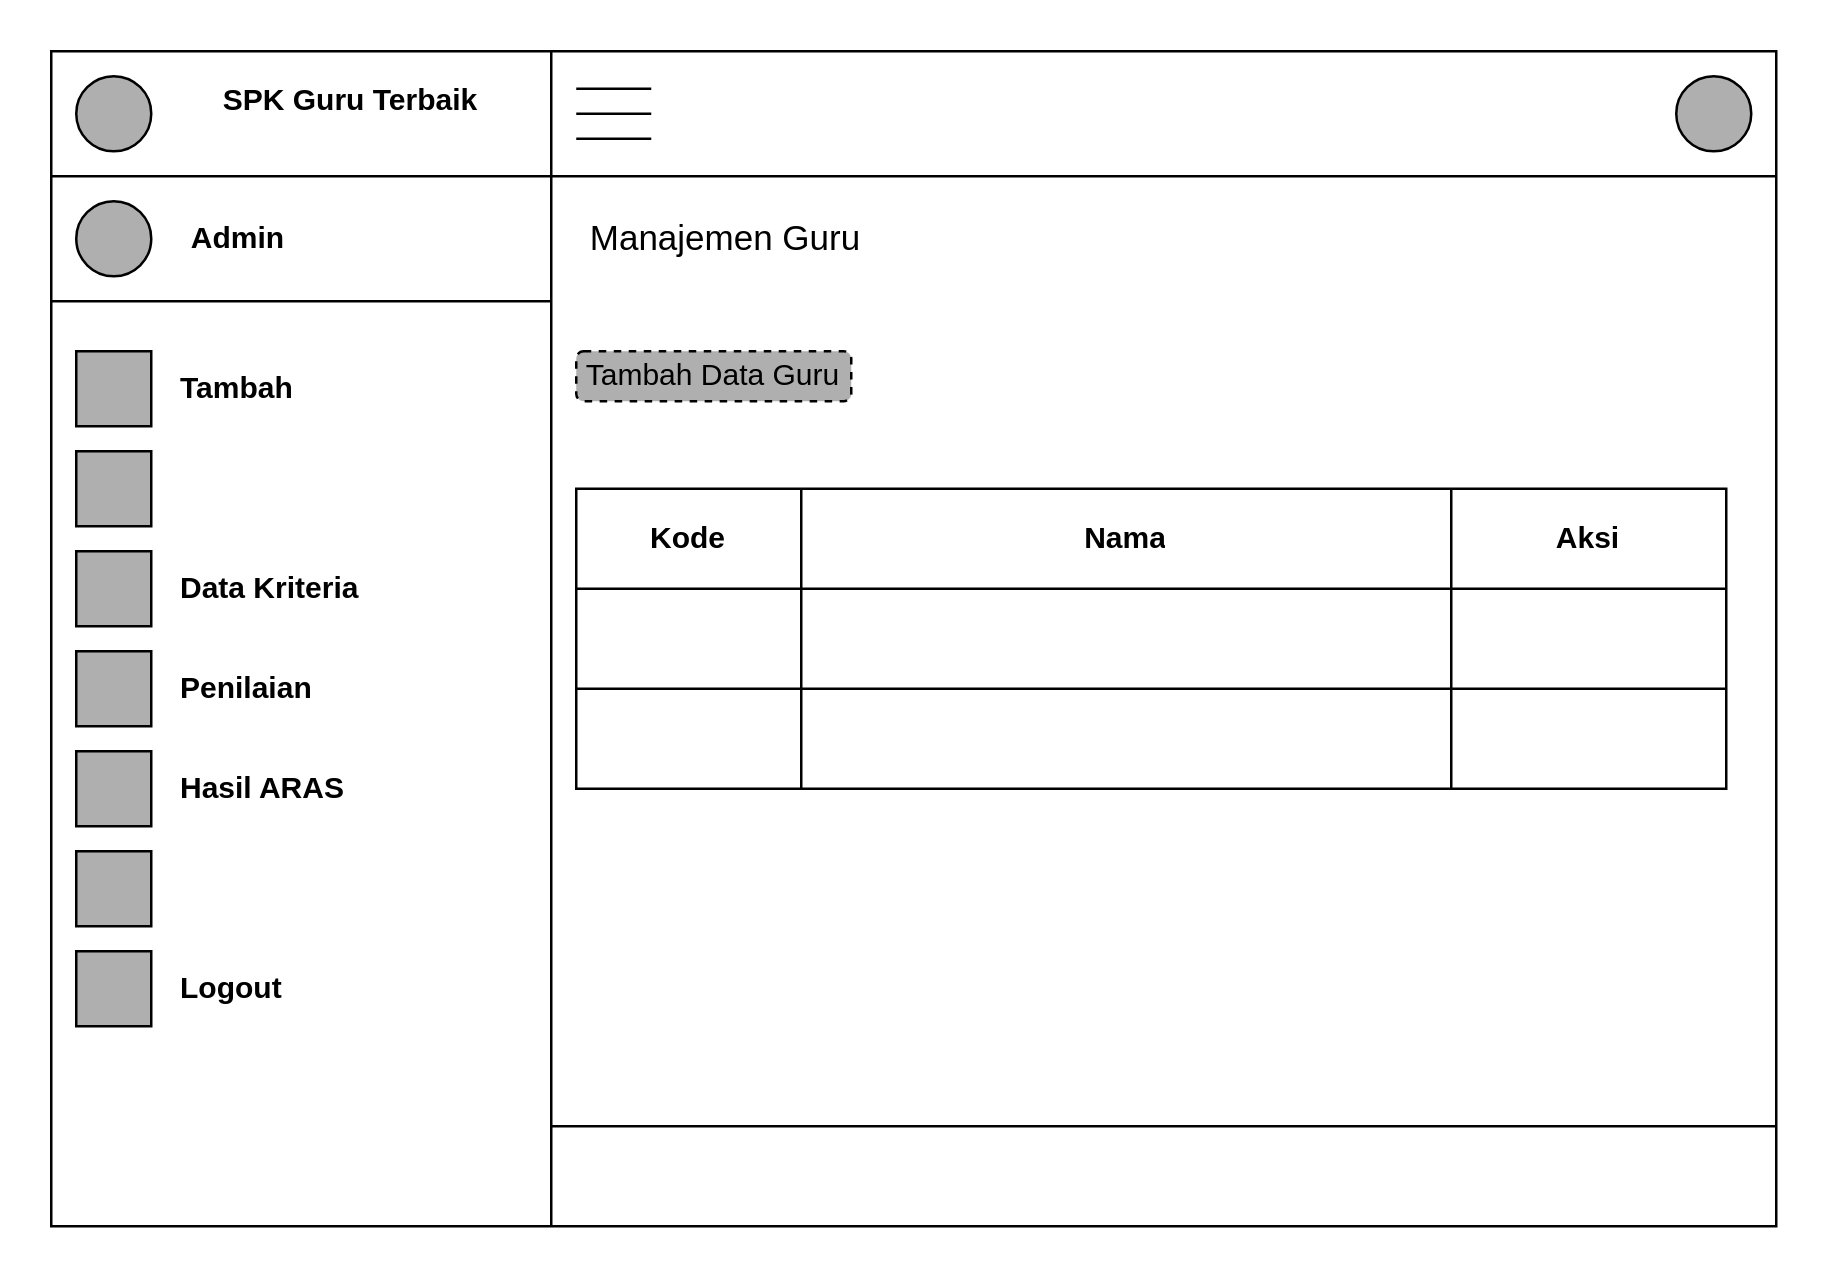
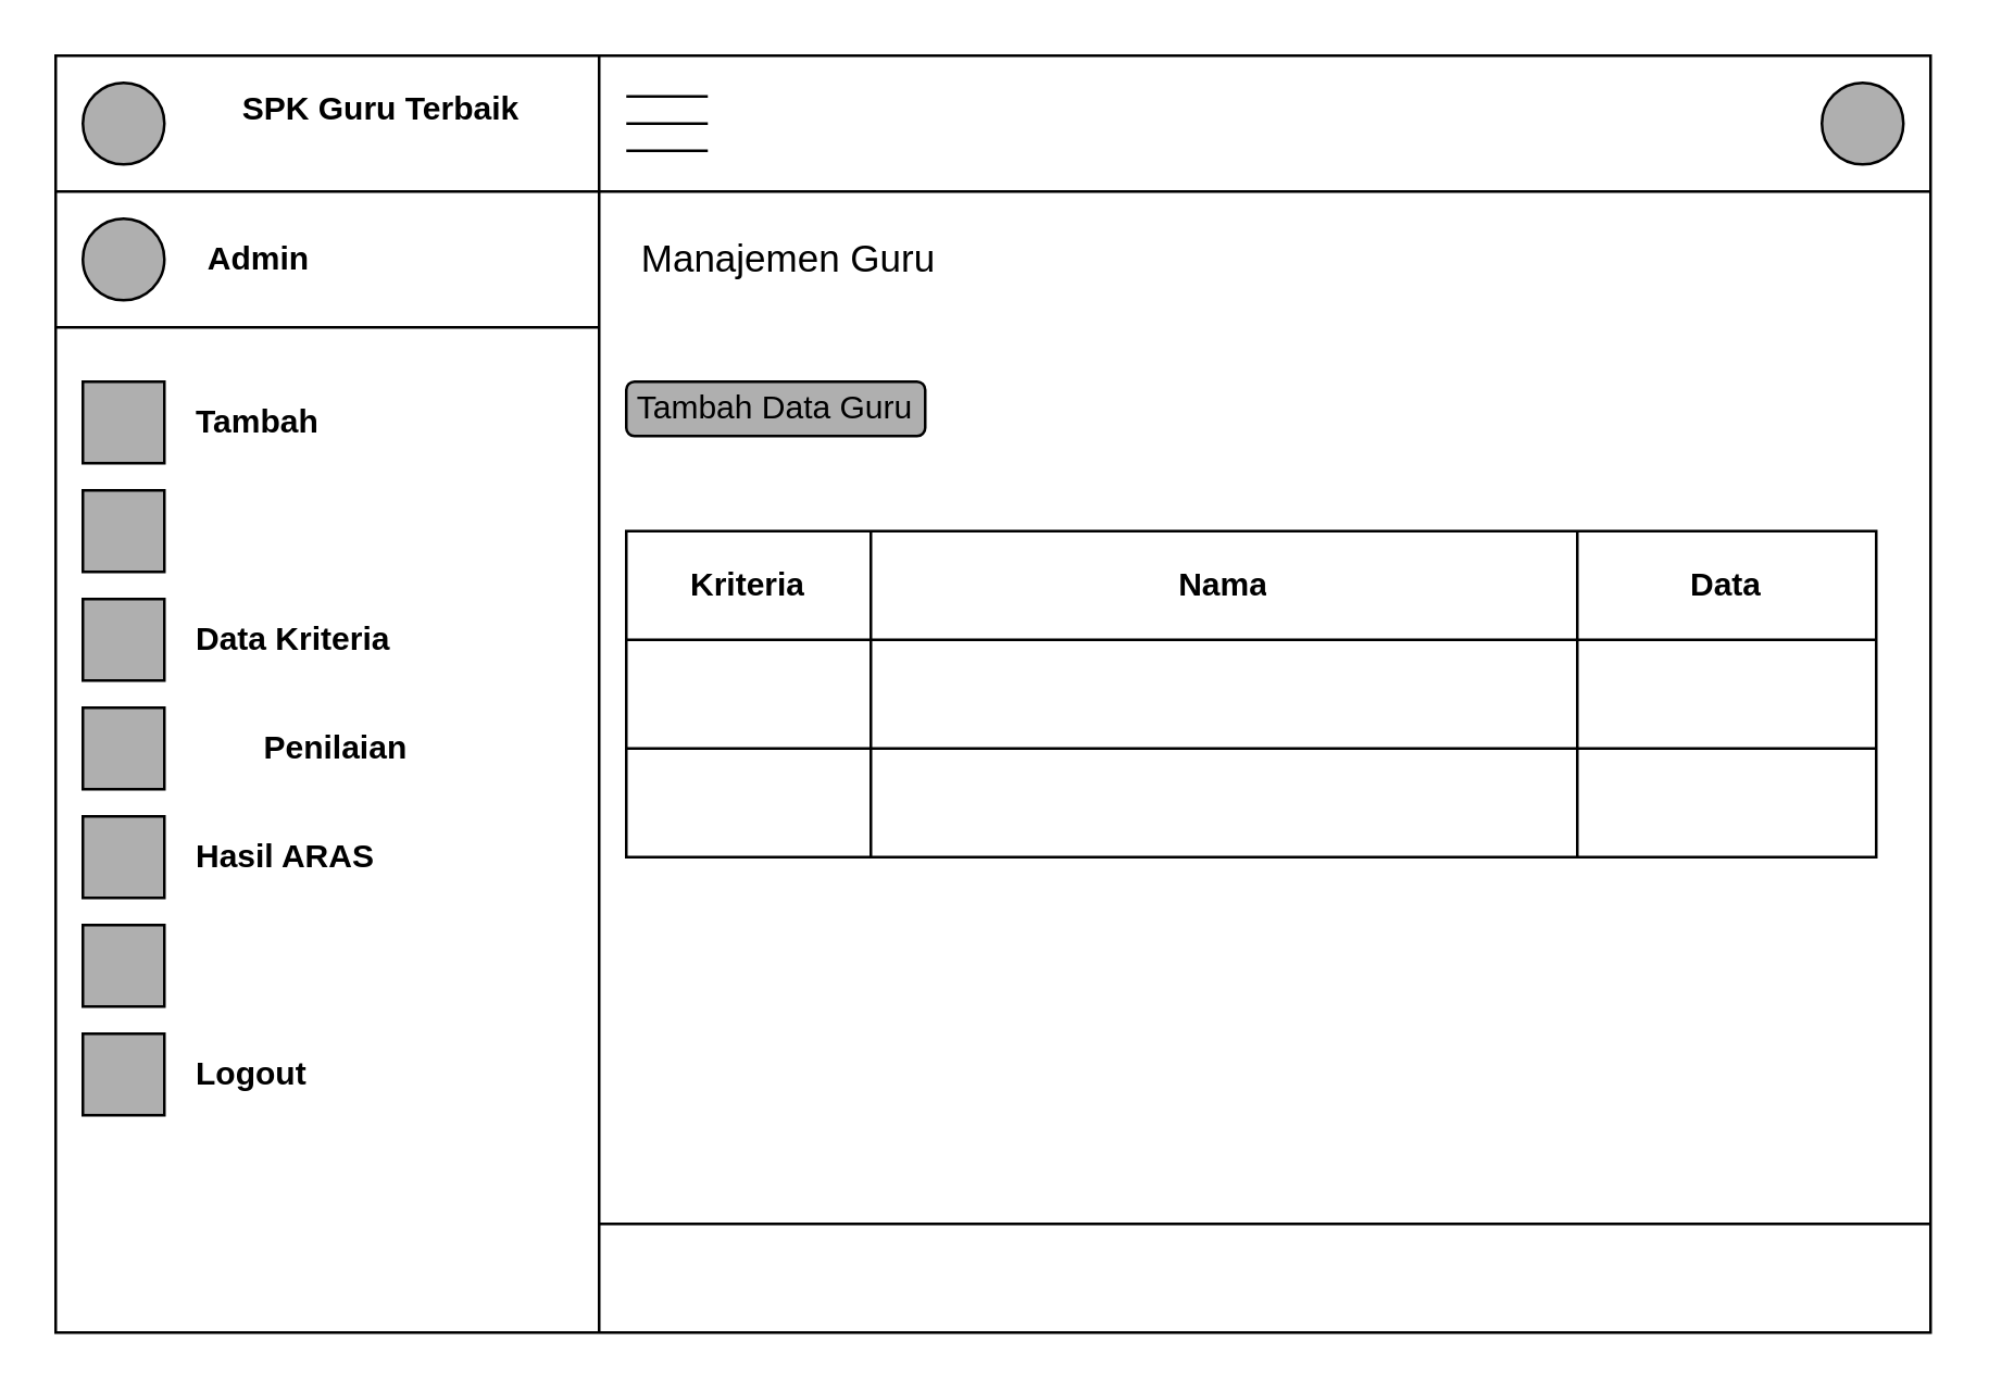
- <mxCell id="30" value="Tambah Data Guru" style="rounded=1;whiteSpace=wrap;html=1;fillColor=#AFAFAF;dashed=1;" vertex="1" parent="1"><mxGeometry x="230" y="140" width="110" height="20" as="geometry" /></mxCell>
+ <mxCell id="30" value="Tambah Data Guru" style="rounded=1;whiteSpace=wrap;html=1;fillColor=#AFAFAF;" vertex="1" parent="1"><mxGeometry x="230" y="140" width="110" height="20" as="geometry" /></mxCell>
- <mxCell id="33" value="&lt;b&gt;Kode&lt;/b&gt;" style="shape=partialRectangle;html=1;whiteSpace=wrap;connectable=0;strokeColor=inherit;overflow=hidden;fillColor=none;top=0;left=0;bottom=0;right=0;pointerEvents=1;" vertex="1" parent="32"><mxGeometry width="90" height="40" as="geometry"><mxRectangle width="90" height="40" as="alternateBounds" /></mxGeometry></mxCell>
+ <mxCell id="33" value="&lt;b&gt;Kriteria&lt;/b&gt;" style="shape=partialRectangle;html=1;whiteSpace=wrap;connectable=0;strokeColor=inherit;overflow=hidden;fillColor=none;top=0;left=0;bottom=0;right=0;pointerEvents=1;" vertex="1" parent="32"><mxGeometry width="90" height="40" as="geometry"><mxRectangle width="90" height="40" as="alternateBounds" /></mxGeometry></mxCell>
- <mxCell id="35" value="&lt;b&gt;Aksi&lt;/b&gt;" style="shape=partialRectangle;html=1;whiteSpace=wrap;connectable=0;strokeColor=inherit;overflow=hidden;fillColor=none;top=0;left=0;bottom=0;right=0;pointerEvents=1;" vertex="1" parent="32"><mxGeometry x="350" width="110" height="40" as="geometry"><mxRectangle width="110" height="40" as="alternateBounds" /></mxGeometry></mxCell>
+ <mxCell id="35" value="&lt;b&gt;Data&lt;/b&gt;" style="shape=partialRectangle;html=1;whiteSpace=wrap;connectable=0;strokeColor=inherit;overflow=hidden;fillColor=none;top=0;left=0;bottom=0;right=0;pointerEvents=1;" vertex="1" parent="32"><mxGeometry x="350" width="110" height="40" as="geometry"><mxRectangle width="110" height="40" as="alternateBounds" /></mxGeometry></mxCell>
- <mxCell id="19" value="&lt;b&gt;Penilaian&lt;/b&gt;" style="text;html=1;align=left;verticalAlign=middle;whiteSpace=wrap;rounded=0;movable=0;resizable=0;rotatable=0;deletable=0;editable=0;locked=1;connectable=0;" parent="1" vertex="1"><mxGeometry x="70" y="260" width="110" height="30" as="geometry" /></mxCell>
+ <mxCell id="19" value="&lt;b&gt;Penilaian&lt;/b&gt;" style="text;html=1;align=left;verticalAlign=middle;whiteSpace=wrap;rounded=0;movable=0;resizable=0;rotatable=0;deletable=0;editable=0;locked=1;connectable=0;" parent="1" vertex="1"><mxGeometry x="95" y="260" width="110" height="30" as="geometry" /></mxCell>
